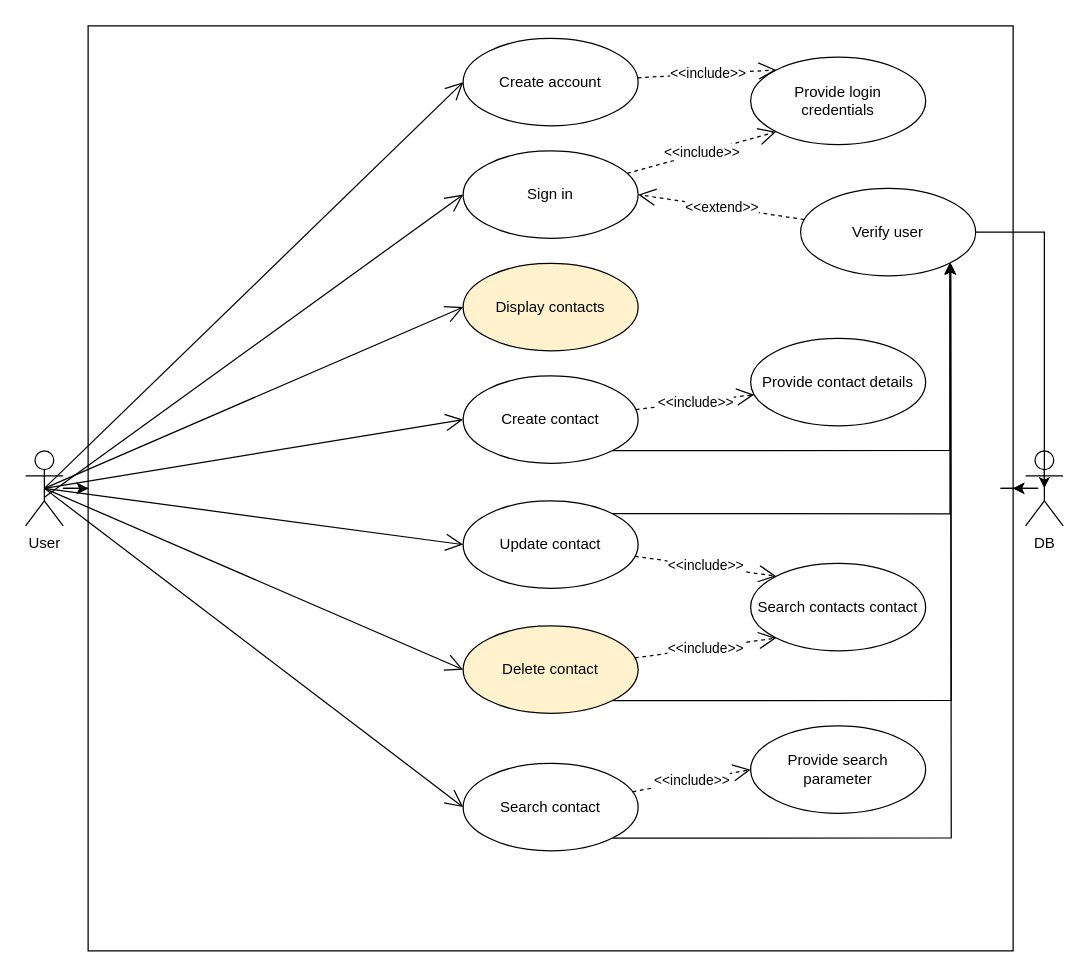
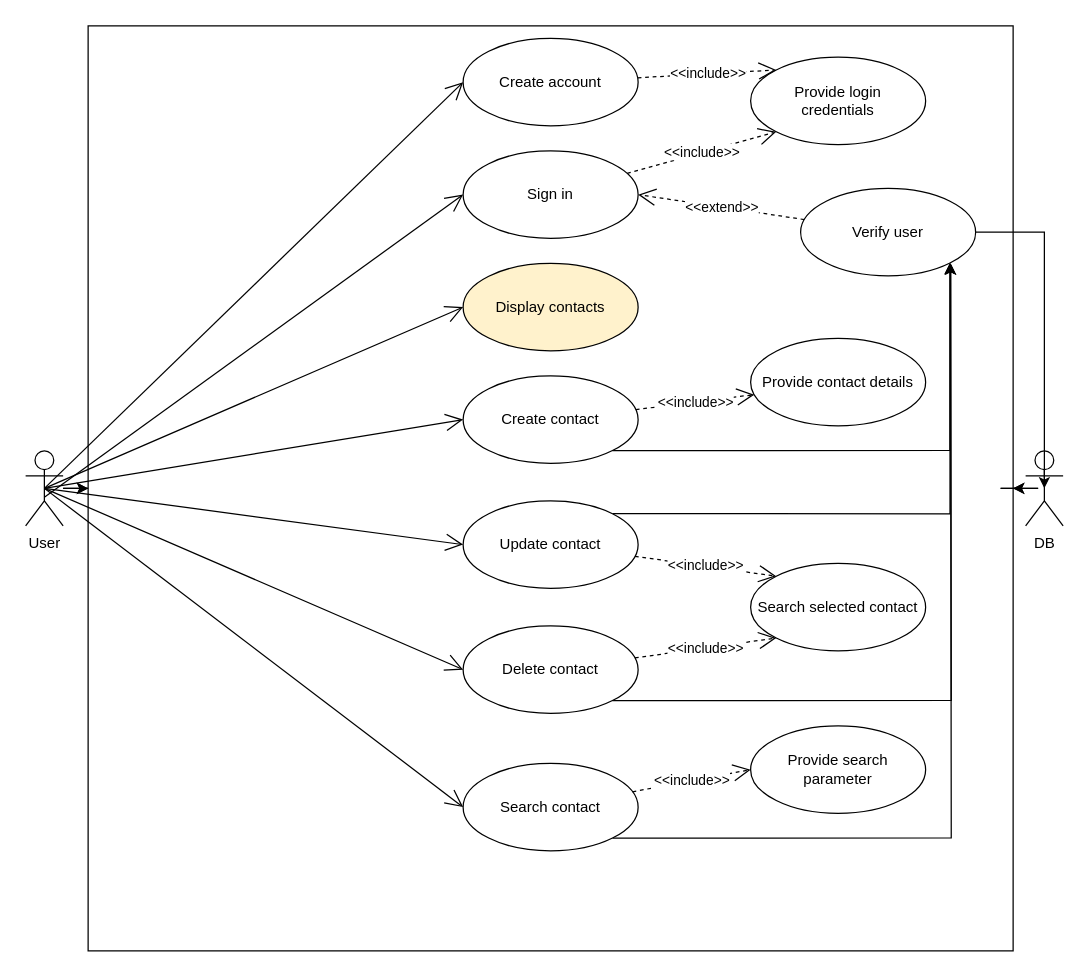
- <mxCell id="22" value="Search contacts contact" style="ellipse;whiteSpace=wrap;html=1;" vertex="1" parent="1"><mxGeometry x="600" y="450" width="140" height="70" as="geometry" /></mxCell>
+ <mxCell id="22" value="Search selected contact" style="ellipse;whiteSpace=wrap;html=1;" vertex="1" parent="1"><mxGeometry x="600" y="450" width="140" height="70" as="geometry" /></mxCell>
- <mxCell id="19" value="Delete contact" style="ellipse;whiteSpace=wrap;html=1;fillColor=#fff2cc;" vertex="1" parent="1"><mxGeometry x="370" y="500" width="140" height="70" as="geometry" /></mxCell>
+ <mxCell id="19" value="Delete contact" style="ellipse;whiteSpace=wrap;html=1;" vertex="1" parent="1"><mxGeometry x="370" y="500" width="140" height="70" as="geometry" /></mxCell>
